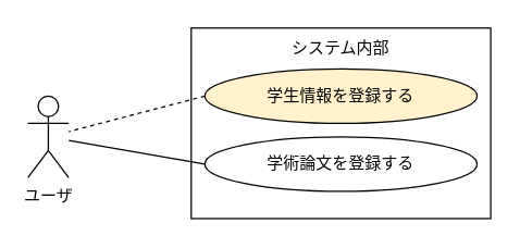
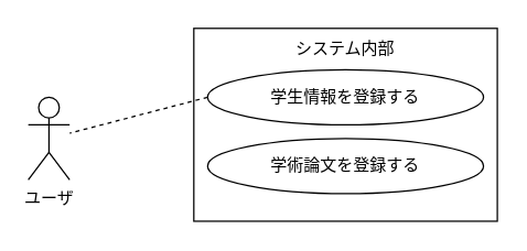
- <mxCell id="4" value="学生情報を登録する" style="ellipse;whiteSpace=wrap;html=1;fillColor=#fff2cc;" vertex="1" parent="1"><mxGeometry x="150" y="50" width="200" height="40" as="geometry" /></mxCell>
+ <mxCell id="4" value="学生情報を登録する" style="ellipse;whiteSpace=wrap;html=1;" vertex="1" parent="1"><mxGeometry x="150" y="50" width="200" height="40" as="geometry" /></mxCell>
- <mxCell id="8" value="" style="endArrow=none;html=1;rounded=0;exitX=0;exitY=0.5;exitDx=0;exitDy=0;" edge="1" parent="1" source="6" target="2"><mxGeometry width="50" height="50" relative="1" as="geometry"><mxPoint x="200" y="110" as="sourcePoint" /><mxPoint x="100" y="136" as="targetPoint" /></mxGeometry></mxCell>
